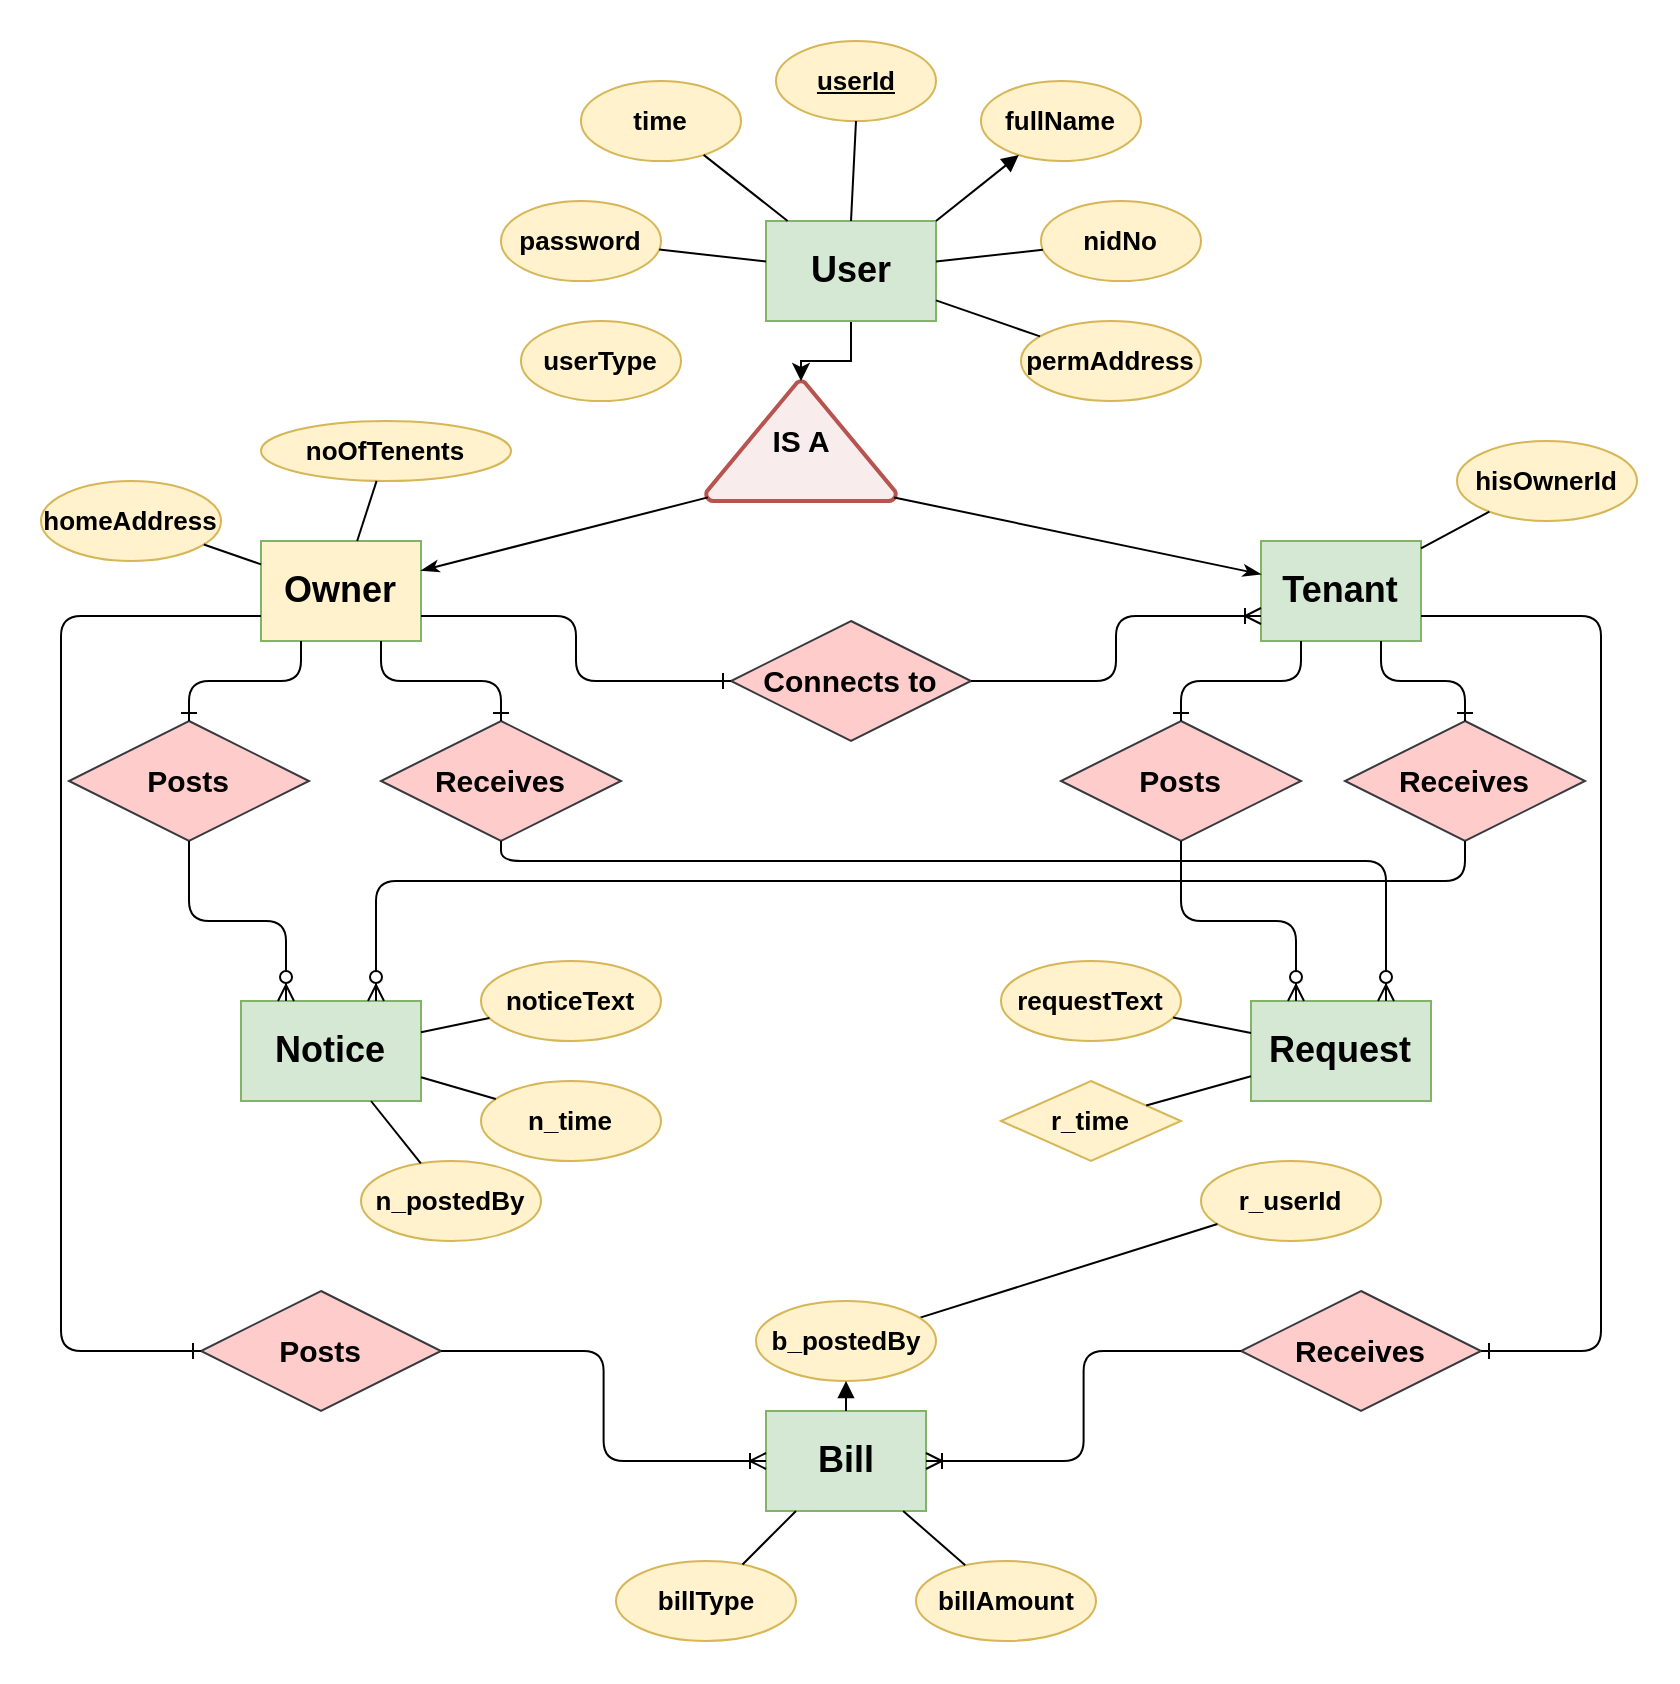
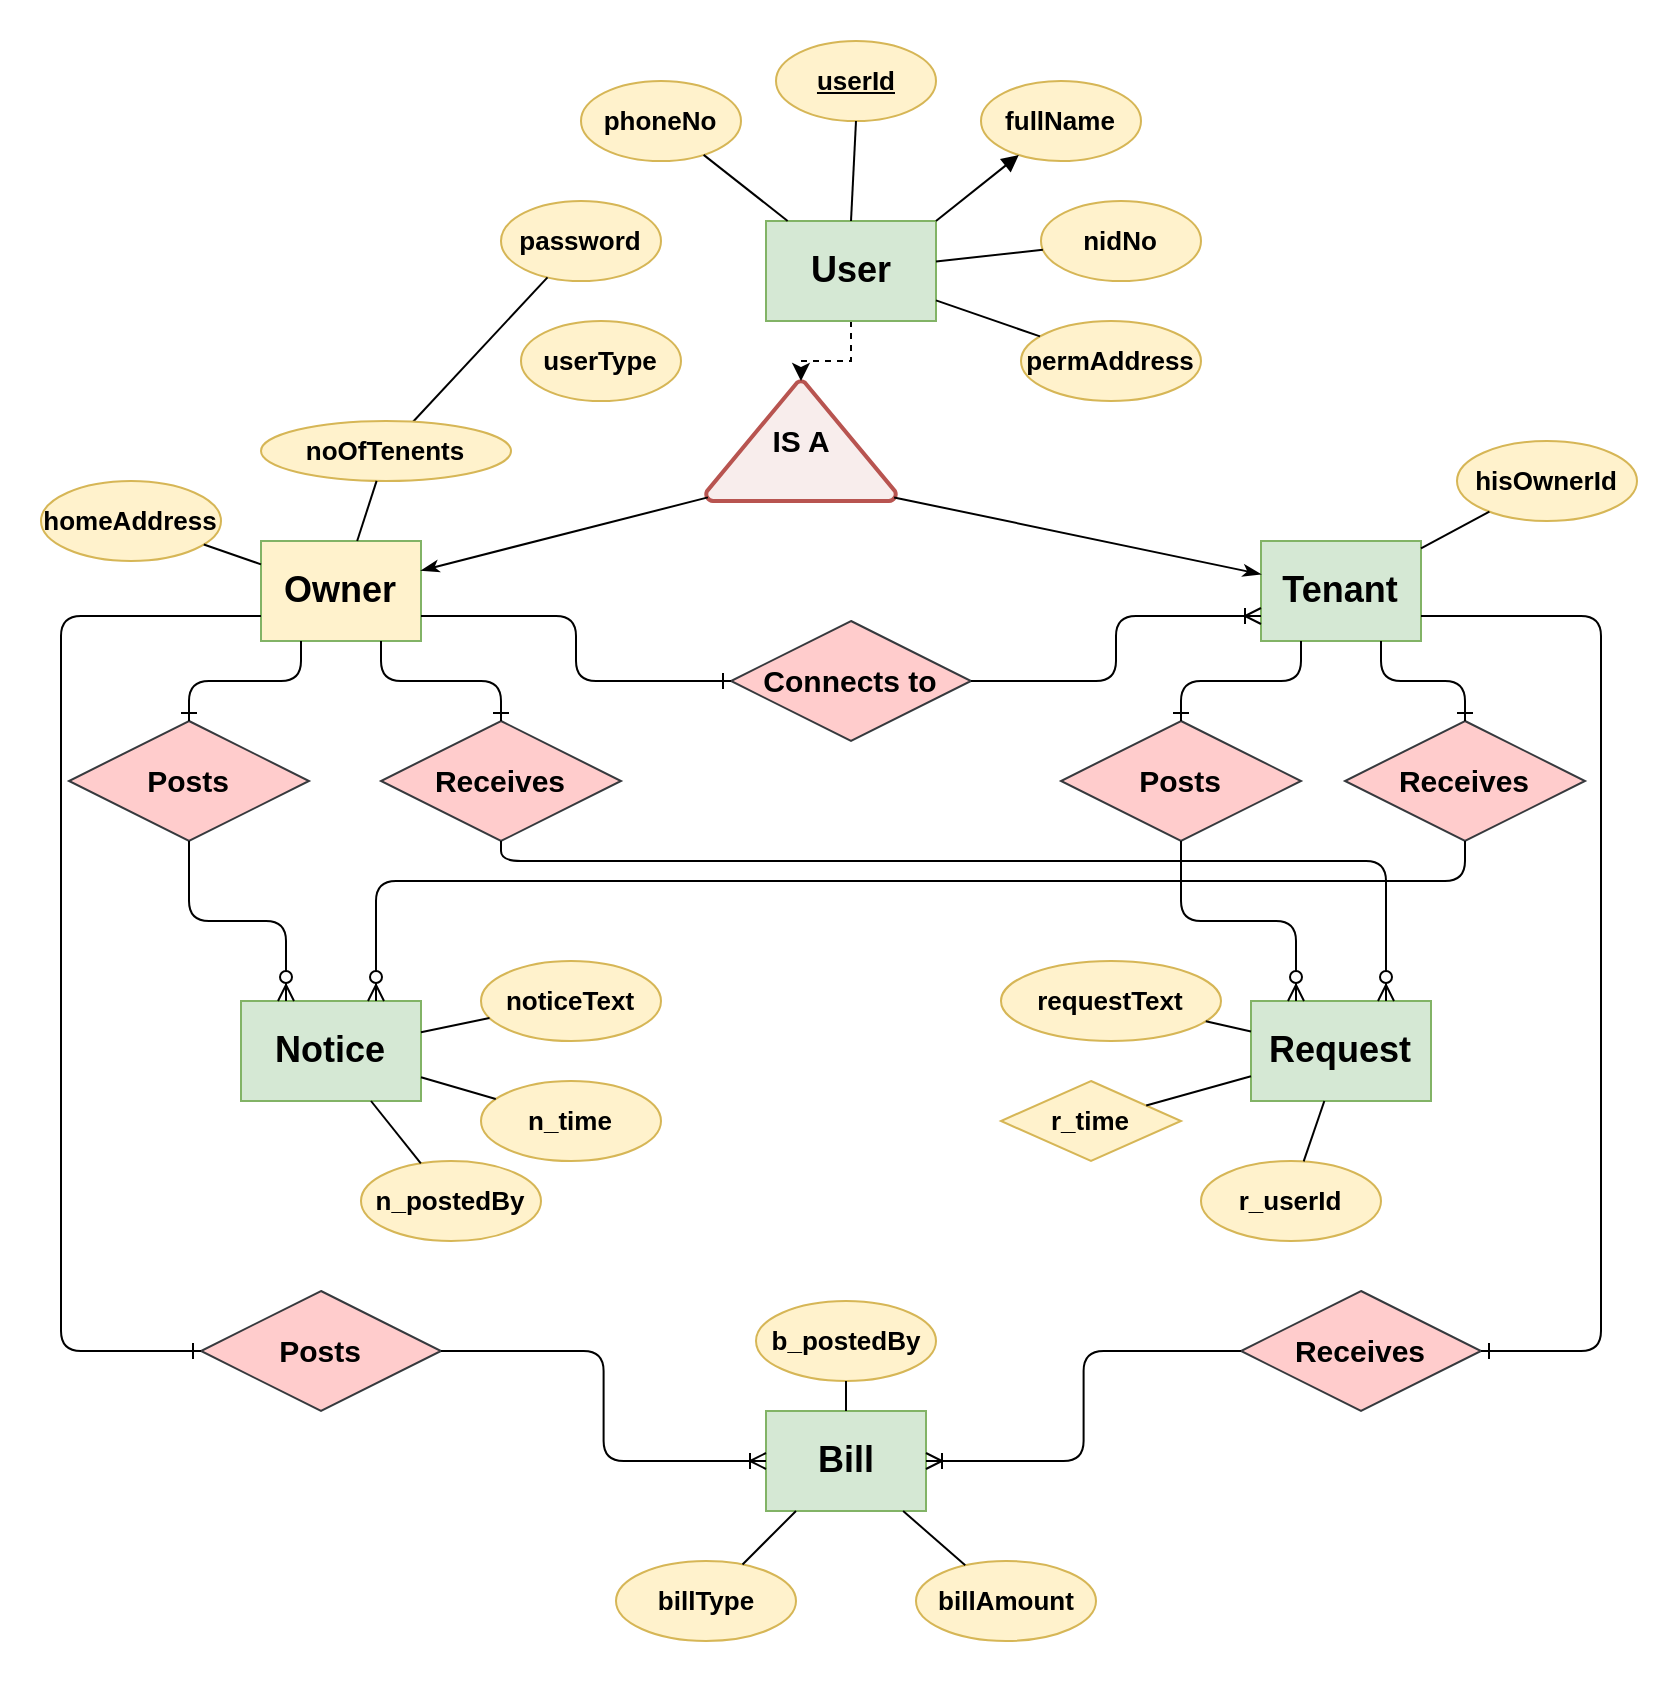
- <mxCell id="11" value="&lt;span style=&quot;font-size: 13px&quot;&gt;&lt;b&gt;time&lt;br&gt;&lt;/b&gt;&lt;/span&gt;" style="ellipse;whiteSpace=wrap;html=1;align=center;labelBackgroundColor=none;fillColor=#fff2cc;strokeColor=#d6b656;" parent="1" vertex="1"><mxGeometry x="290" y="40" width="80" height="40" as="geometry" /></mxCell>
+ <mxCell id="11" value="&lt;span style=&quot;font-size: 13px&quot;&gt;&lt;b&gt;phoneNo&lt;br&gt;&lt;/b&gt;&lt;/span&gt;" style="ellipse;whiteSpace=wrap;html=1;align=center;labelBackgroundColor=none;fillColor=#fff2cc;strokeColor=#d6b656;" parent="1" vertex="1"><mxGeometry x="290" y="40" width="80" height="40" as="geometry" /></mxCell>
- <mxCell id="19" value="" style="endArrow=none;html=1;rounded=0;strokeColor=#000000;" parent="1" source="12" target="7" edge="1"><mxGeometry relative="1" as="geometry"><mxPoint x="380" y="140" as="sourcePoint" /><mxPoint x="540" y="140" as="targetPoint" /></mxGeometry></mxCell>
+ <mxCell id="19" value="" style="endArrow=none;html=1;rounded=0;strokeColor=#000000;" parent="1" source="12" target="24" edge="1"><mxGeometry relative="1" as="geometry"><mxPoint x="380" y="140" as="sourcePoint" /><mxPoint x="540" y="140" as="targetPoint" /></mxGeometry></mxCell>
- <mxCell id="6" style="edgeStyle=orthogonalEdgeStyle;rounded=0;orthogonalLoop=1;jettySize=auto;html=1;entryX=0.5;entryY=0;entryDx=0;entryDy=0;entryPerimeter=0;strokeColor=#000000;" parent="1" source="7" target="4" edge="1"><mxGeometry relative="1" as="geometry" /></mxCell>
+ <mxCell id="6" style="edgeStyle=orthogonalEdgeStyle;rounded=0;orthogonalLoop=1;jettySize=auto;html=1;entryX=0.5;entryY=0;entryDx=0;entryDy=0;entryPerimeter=0;strokeColor=#000000;dashed=1;" parent="1" source="7" target="4" edge="1"><mxGeometry relative="1" as="geometry" /></mxCell>
- <mxCell id="50" value="&lt;span style=&quot;font-size: 13px&quot;&gt;&lt;b&gt;requestText&lt;br&gt;&lt;/b&gt;&lt;/span&gt;" style="ellipse;whiteSpace=wrap;html=1;align=center;labelBackgroundColor=none;fillColor=#fff2cc;strokeColor=#d6b656;" parent="1" vertex="1"><mxGeometry x="500" y="480" width="90" height="40" as="geometry" /></mxCell>
+ <mxCell id="50" value="&lt;span style=&quot;font-size: 13px&quot;&gt;&lt;b&gt;requestText&lt;br&gt;&lt;/b&gt;&lt;/span&gt;" style="ellipse;whiteSpace=wrap;html=1;align=center;labelBackgroundColor=none;fillColor=#fff2cc;strokeColor=#d6b656;" parent="1" vertex="1"><mxGeometry x="500" y="480" width="110" height="40" as="geometry" /></mxCell>
- <mxCell id="58" value="" style="endArrow=none;html=1;rounded=0;strokeColor=#000000;" parent="1" source="52" target="65" edge="1"><mxGeometry relative="1" as="geometry"><mxPoint x="340" y="590" as="sourcePoint" /><mxPoint x="500" y="590" as="targetPoint" /></mxGeometry></mxCell>
+ <mxCell id="58" value="" style="endArrow=none;html=1;rounded=0;strokeColor=#000000;" parent="1" source="52" target="30" edge="1"><mxGeometry relative="1" as="geometry"><mxPoint x="340" y="590" as="sourcePoint" /><mxPoint x="500" y="590" as="targetPoint" /></mxGeometry></mxCell>
- <mxCell id="68" value="" style="endArrow=block;html=1;rounded=0;strokeColor=#000000;" parent="1" source="31" target="65" edge="1"><mxGeometry relative="1" as="geometry"><mxPoint x="327.5" y="770" as="sourcePoint" /><mxPoint x="487.5" y="770" as="targetPoint" /></mxGeometry></mxCell>
+ <mxCell id="68" value="" style="endArrow=none;html=1;rounded=0;strokeColor=#000000;" parent="1" source="31" target="65" edge="1"><mxGeometry relative="1" as="geometry"><mxPoint x="327.5" y="770" as="sourcePoint" /><mxPoint x="487.5" y="770" as="targetPoint" /></mxGeometry></mxCell>
